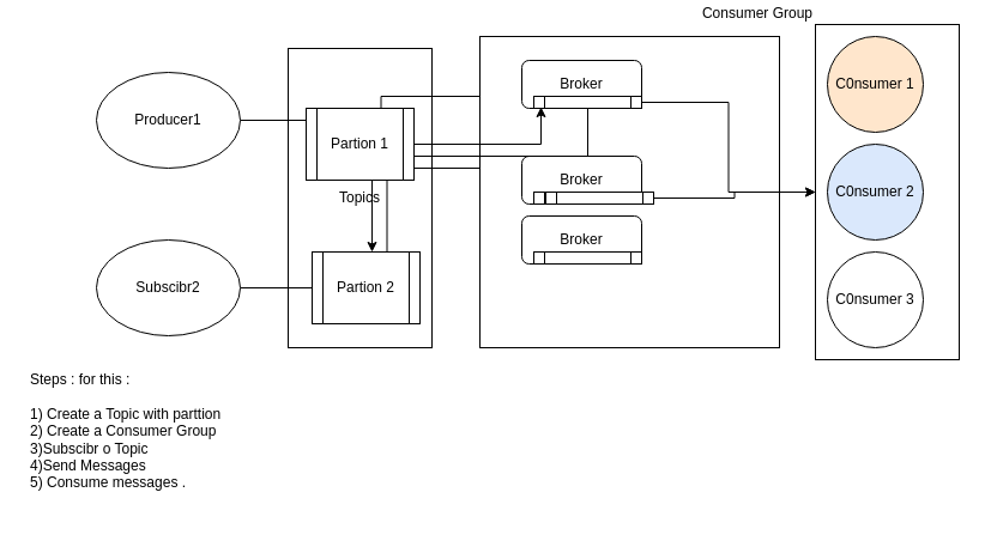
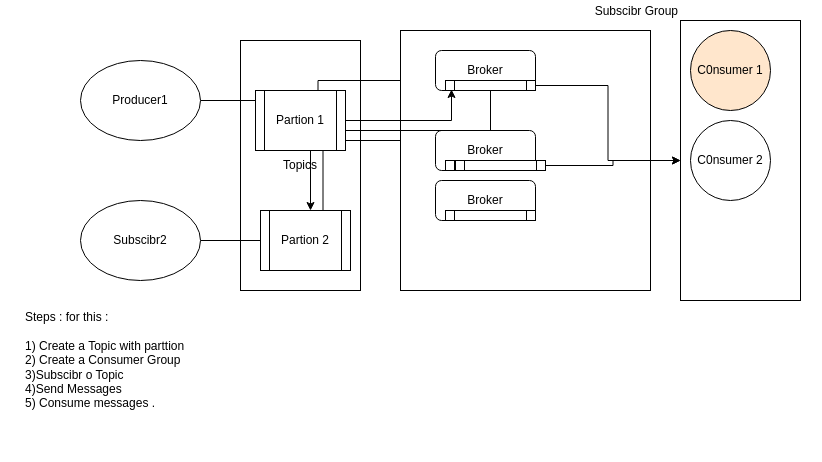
- <mxCell id="21" value="&lt;div align=&quot;left&quot;&gt;Consumer Group&lt;br&gt;&lt;/div&gt;" style="rounded=0;whiteSpace=wrap;html=1;labelPosition=left;verticalLabelPosition=top;align=right;verticalAlign=bottom;" vertex="1" parent="1"><mxGeometry x="680" y="20" width="120" height="280" as="geometry" /></mxCell>
+ <mxCell id="21" value="&lt;div align=&quot;left&quot;&gt;Subscibr Group&lt;br&gt;&lt;/div&gt;" style="rounded=0;whiteSpace=wrap;html=1;labelPosition=left;verticalLabelPosition=top;align=right;verticalAlign=bottom;" vertex="1" parent="1"><mxGeometry x="680" y="20" width="120" height="280" as="geometry" /></mxCell>
- <mxCell id="23" value="C0nsumer 2 " style="ellipse;whiteSpace=wrap;html=1;aspect=fixed;fillColor=#dae8fc;" vertex="1" parent="1"><mxGeometry x="690" y="120" width="80" height="80" as="geometry" /></mxCell>
+ <mxCell id="23" value="C0nsumer 2 " style="ellipse;whiteSpace=wrap;html=1;aspect=fixed;" vertex="1" parent="1"><mxGeometry x="690" y="120" width="80" height="80" as="geometry" /></mxCell>
- <mxCell id="24" value="C0nsumer 3 " style="ellipse;whiteSpace=wrap;html=1;aspect=fixed;" vertex="1" parent="1"><mxGeometry x="690" y="210" width="80" height="80" as="geometry" /></mxCell>
